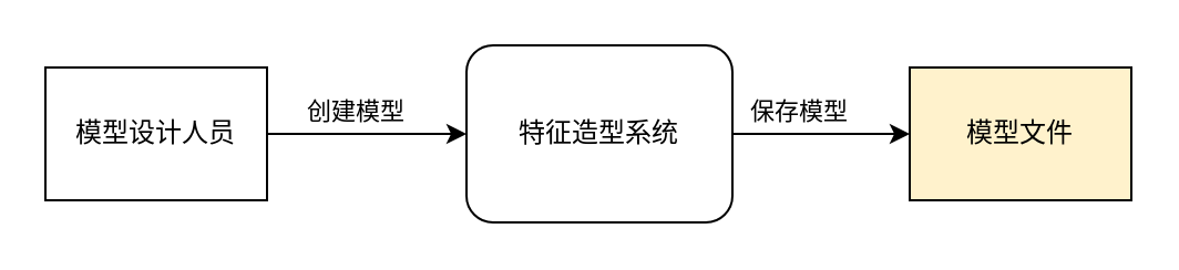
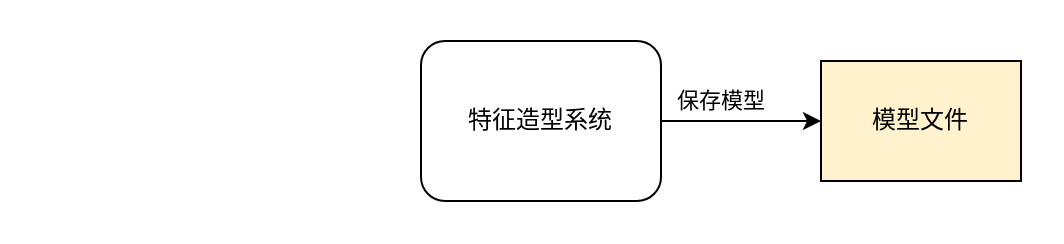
- <mxCell id="3" value="模型设计人员" style="rounded=0;whiteSpace=wrap;html=1;" vertex="1" parent="1"><mxGeometry x="20" y="30" width="100" height="60" as="geometry" /></mxCell>
- <mxCell id="2" value="创建模型" style="edgeStyle=orthogonalEdgeStyle;rounded=0;orthogonalLoop=1;jettySize=auto;html=1;entryX=0;entryY=0.5;entryDx=0;entryDy=0;" edge="1" parent="1" source="3" target="5"><mxGeometry x="-0.111" y="10" relative="1" as="geometry"><mxPoint as="offset" /></mxGeometry></mxCell>
